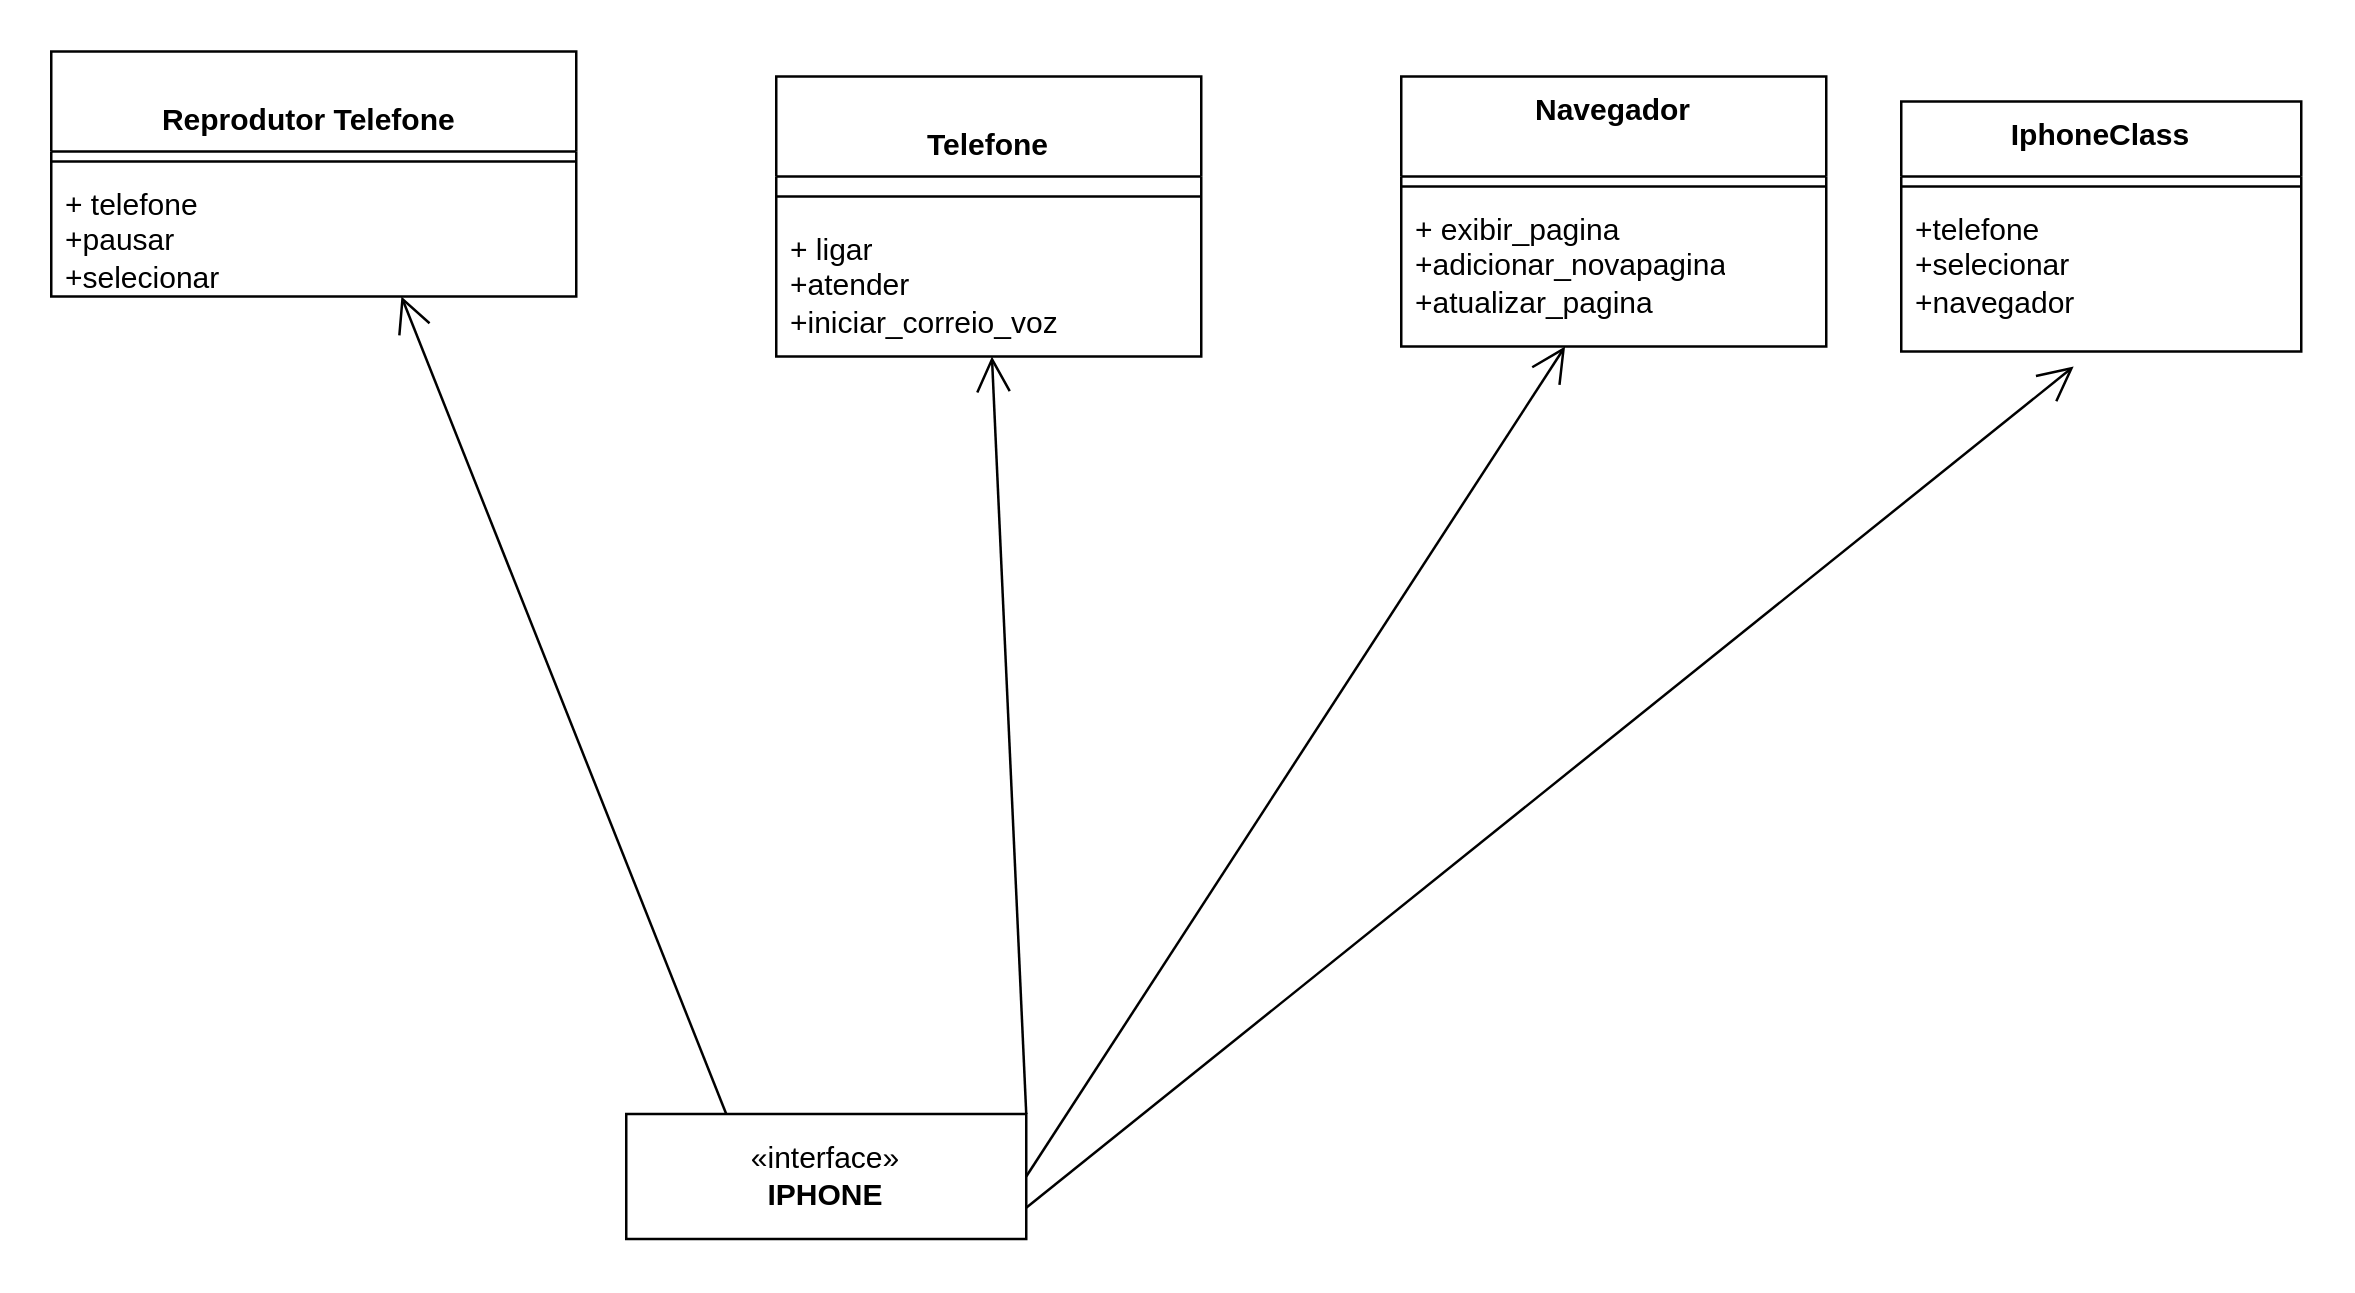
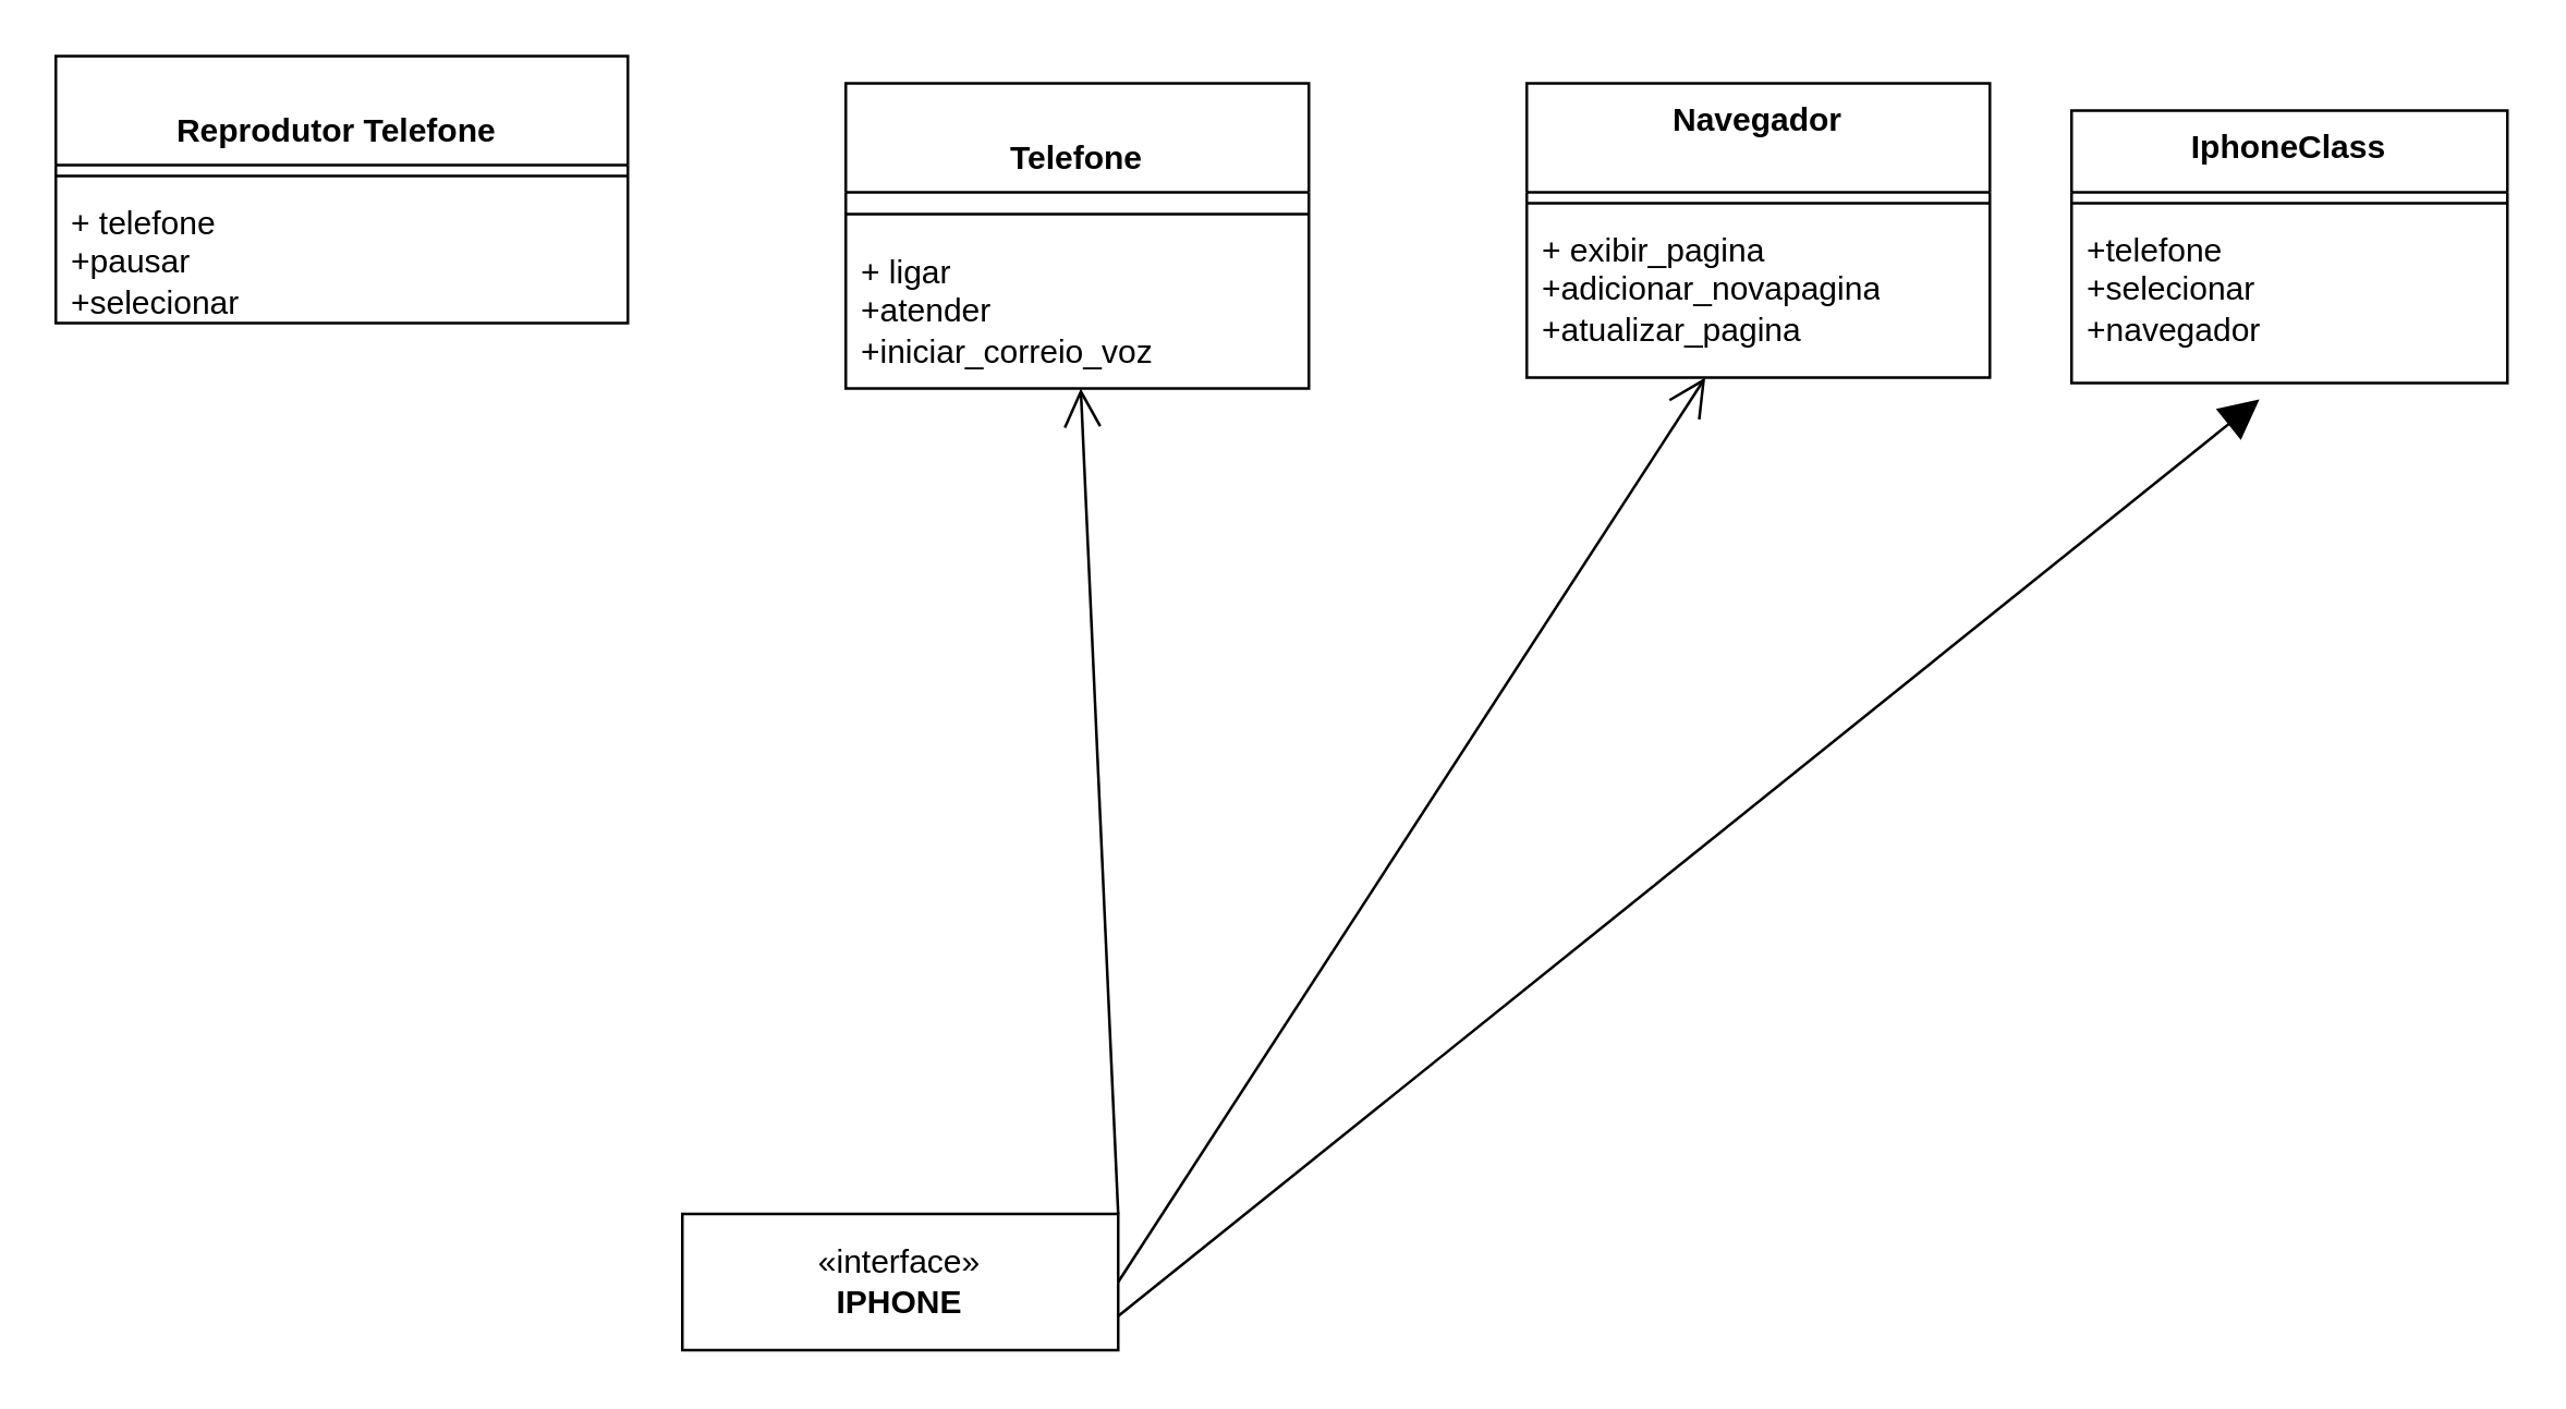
- <mxCell id="18" value="" style="endArrow=open;endFill=1;endSize=12;html=1;rounded=0;exitX=1;exitY=0.75;exitDx=0;exitDy=0;entryX=0.431;entryY=1.097;entryDx=0;entryDy=0;entryPerimeter=0;" edge="1" parent="1" source="2" target="17"><mxGeometry width="160" relative="1" as="geometry"><mxPoint x="380" y="260" as="sourcePoint" /><mxPoint x="540" y="260" as="targetPoint" /></mxGeometry></mxCell>
+ <mxCell id="18" value="" style="endArrow=block;endFill=1;endSize=12;html=1;rounded=0;exitX=1;exitY=0.75;exitDx=0;exitDy=0;entryX=0.431;entryY=1.097;entryDx=0;entryDy=0;entryPerimeter=0;" edge="1" parent="1" source="2" target="17"><mxGeometry width="160" relative="1" as="geometry"><mxPoint x="380" y="260" as="sourcePoint" /><mxPoint x="540" y="260" as="targetPoint" /></mxGeometry></mxCell>
- <mxCell id="14" value="" style="endArrow=open;endFill=1;endSize=12;html=1;rounded=0;exitX=0.25;exitY=0;exitDx=0;exitDy=0;entryX=0.667;entryY=1;entryDx=0;entryDy=0;entryPerimeter=0;" parent="1" source="2" target="5" edge="1"><mxGeometry width="160" relative="1" as="geometry"><mxPoint x="330" y="230" as="sourcePoint" /><mxPoint x="490" y="230" as="targetPoint" /></mxGeometry></mxCell>
